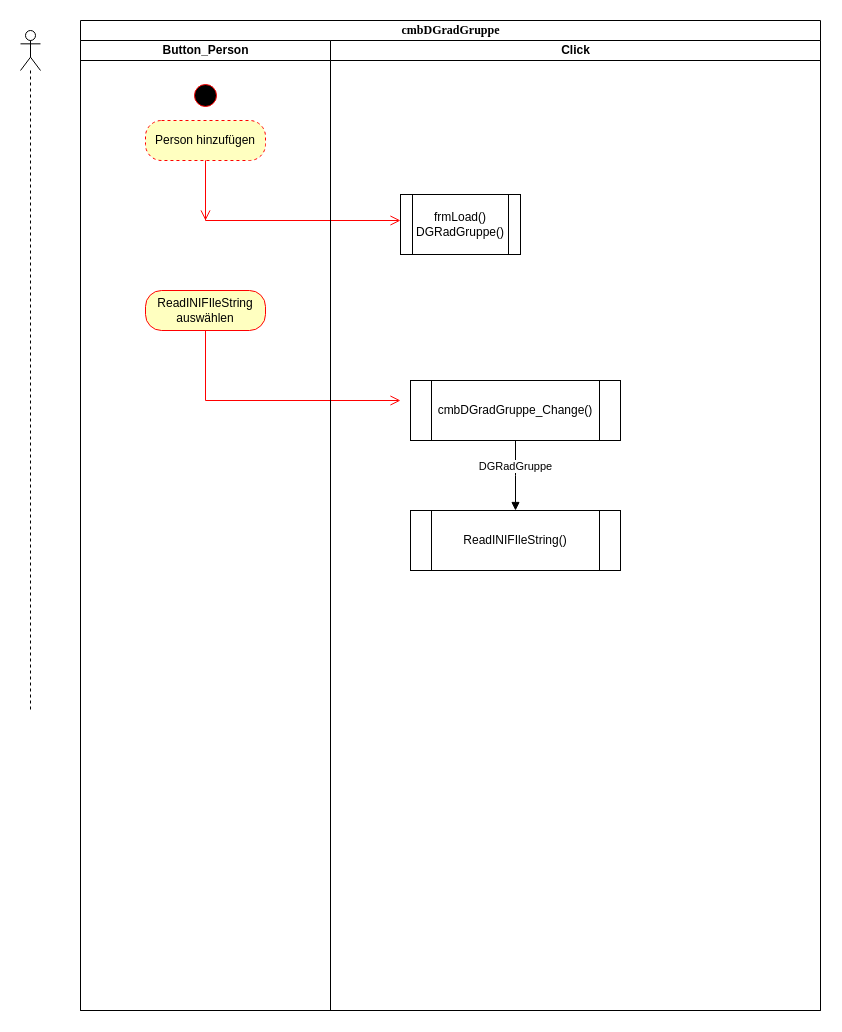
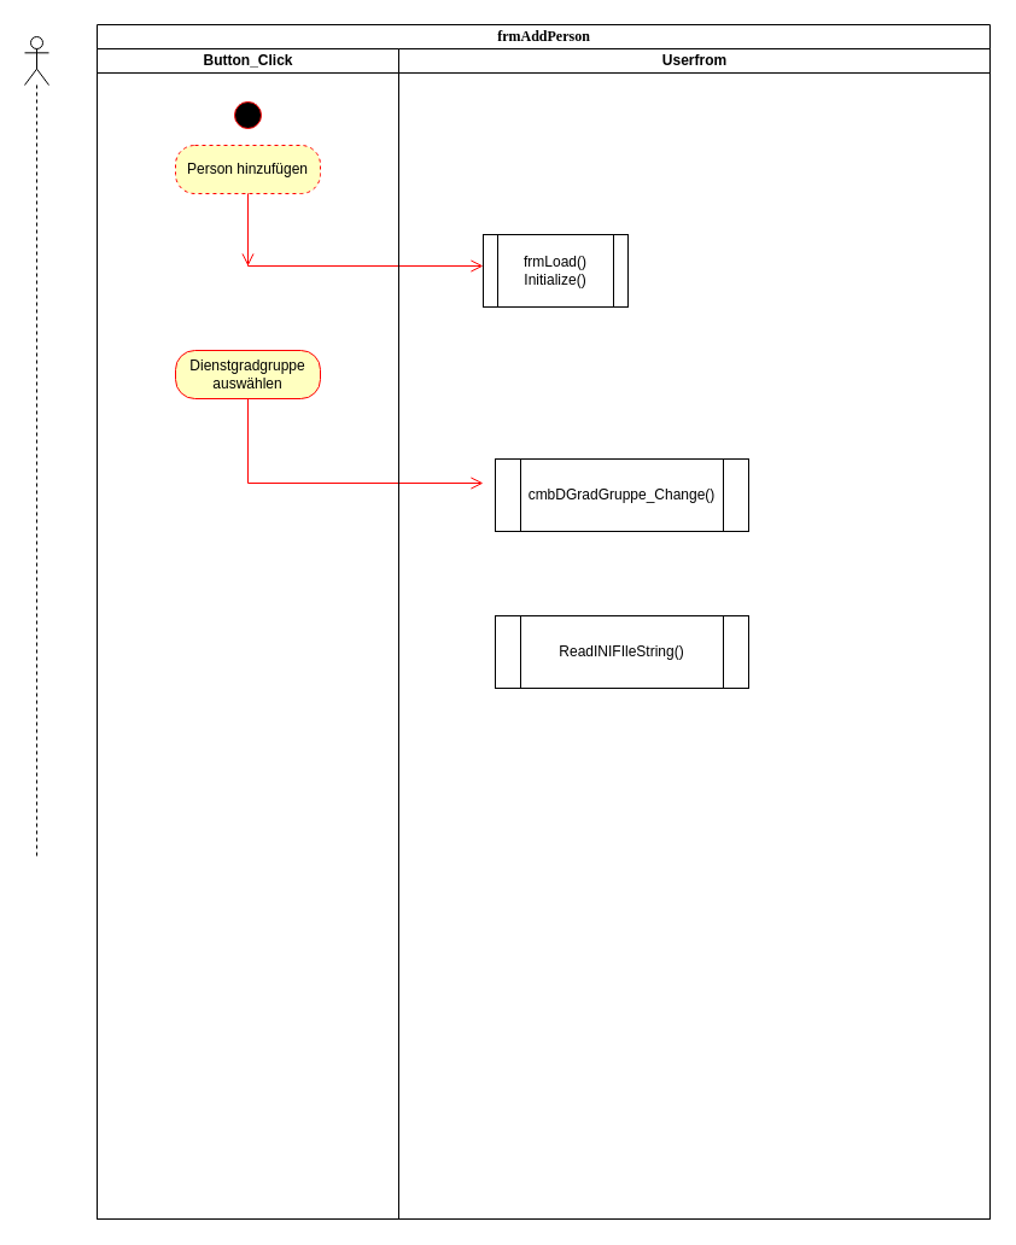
- <mxCell id="2" value="cmbDGradGruppe" style="swimlane;html=1;childLayout=stackLayout;startSize=20;rounded=0;shadow=0;comic=0;labelBackgroundColor=none;strokeWidth=1;fontFamily=Verdana;fontSize=12;align=center;" parent="1" vertex="1"><mxGeometry x="80" y="20" width="740" height="990" as="geometry" /></mxCell>
+ <mxCell id="2" value="frmAddPerson" style="swimlane;html=1;childLayout=stackLayout;startSize=20;rounded=0;shadow=0;comic=0;labelBackgroundColor=none;strokeWidth=1;fontFamily=Verdana;fontSize=12;align=center;" parent="1" vertex="1"><mxGeometry x="80" y="20" width="740" height="990" as="geometry" /></mxCell>
- <mxCell id="3" value="Button_Person" style="swimlane;html=1;startSize=20;" parent="2" vertex="1"><mxGeometry y="20" width="250" height="970" as="geometry"><mxRectangle y="20" width="40" height="970" as="alternateBounds" /></mxGeometry></mxCell>
+ <mxCell id="3" value="Button_Click" style="swimlane;html=1;startSize=20;" parent="2" vertex="1"><mxGeometry y="20" width="250" height="970" as="geometry"><mxRectangle y="20" width="40" height="970" as="alternateBounds" /></mxGeometry></mxCell>
- <mxCell id="10" value="Click" style="swimlane;html=1;startSize=20;" parent="2" vertex="1"><mxGeometry x="250" y="20" width="490" height="970" as="geometry" /></mxCell>
+ <mxCell id="10" value="Userfrom" style="swimlane;html=1;startSize=20;" parent="2" vertex="1"><mxGeometry x="250" y="20" width="490" height="970" as="geometry" /></mxCell>
- <mxCell id="11" value="frmLoad()&lt;br&gt;DGRadGruppe()" style="shape=process;whiteSpace=wrap;html=1;backgroundOutline=1;" vertex="1" parent="10"><mxGeometry x="70" y="154" width="120" height="60" as="geometry" /></mxCell>
+ <mxCell id="11" value="frmLoad()&lt;br&gt;Initialize()" style="shape=process;whiteSpace=wrap;html=1;backgroundOutline=1;" vertex="1" parent="10"><mxGeometry x="70" y="154" width="120" height="60" as="geometry" /></mxCell>
- <mxCell id="8" value="ReadINIFIleString auswählen" style="rounded=1;whiteSpace=wrap;html=1;arcSize=40;fontColor=#000000;fillColor=#ffffc0;strokeColor=#ff0000;" vertex="1" parent="3"><mxGeometry x="65" y="250" width="120" height="40" as="geometry" /></mxCell>
+ <mxCell id="8" value="Dienstgradgruppe auswählen" style="rounded=1;whiteSpace=wrap;html=1;arcSize=40;fontColor=#000000;fillColor=#ffffc0;strokeColor=#ff0000;" vertex="1" parent="3"><mxGeometry x="65" y="250" width="120" height="40" as="geometry" /></mxCell>
- <mxCell id="15" value="DGRadGruppe" style="html=1;verticalAlign=bottom;endArrow=block;edgeStyle=elbowEdgeStyle;elbow=vertical;curved=0;rounded=0;entryX=0.5;entryY=0;entryDx=0;entryDy=0;exitX=0.5;exitY=1;exitDx=0;exitDy=0;" edge="1" parent="1" source="14" target="12"><mxGeometry width="80" relative="1" as="geometry"><mxPoint x="490" y="450.33" as="sourcePoint" /><mxPoint x="570" y="450.33" as="targetPoint" /></mxGeometry></mxCell>
